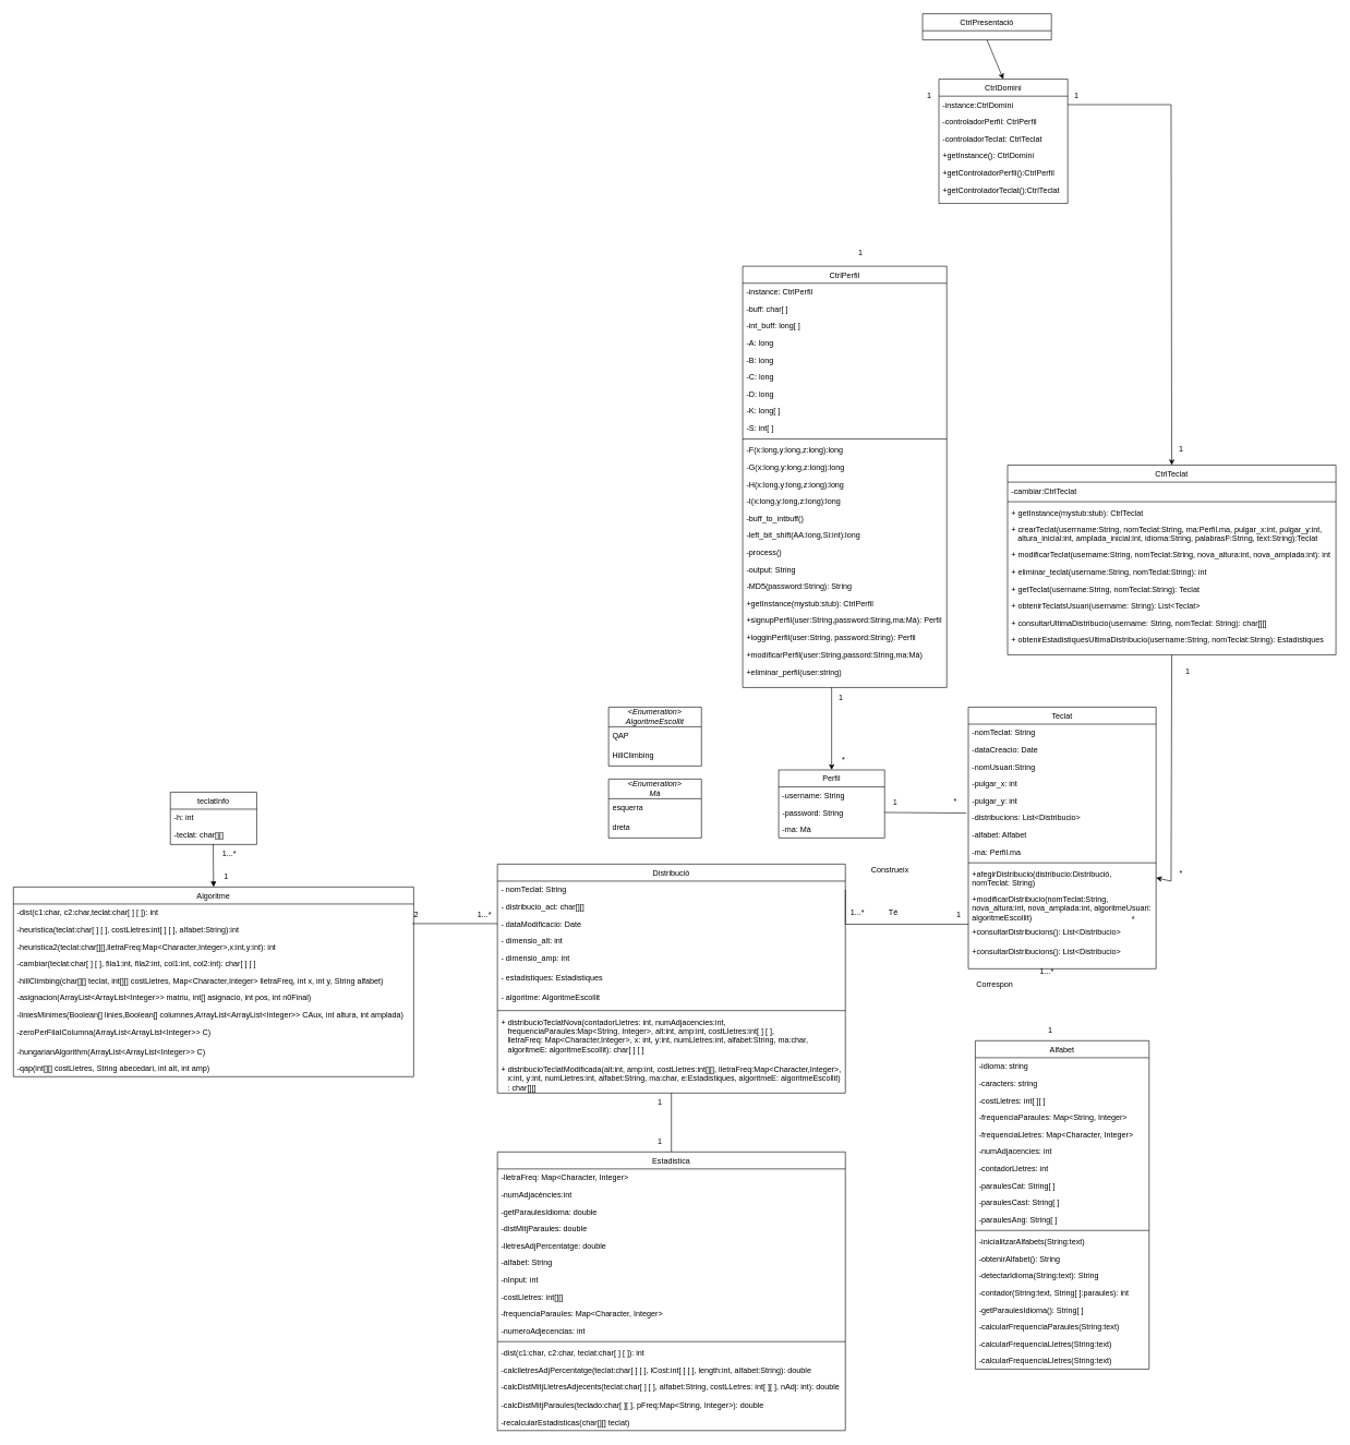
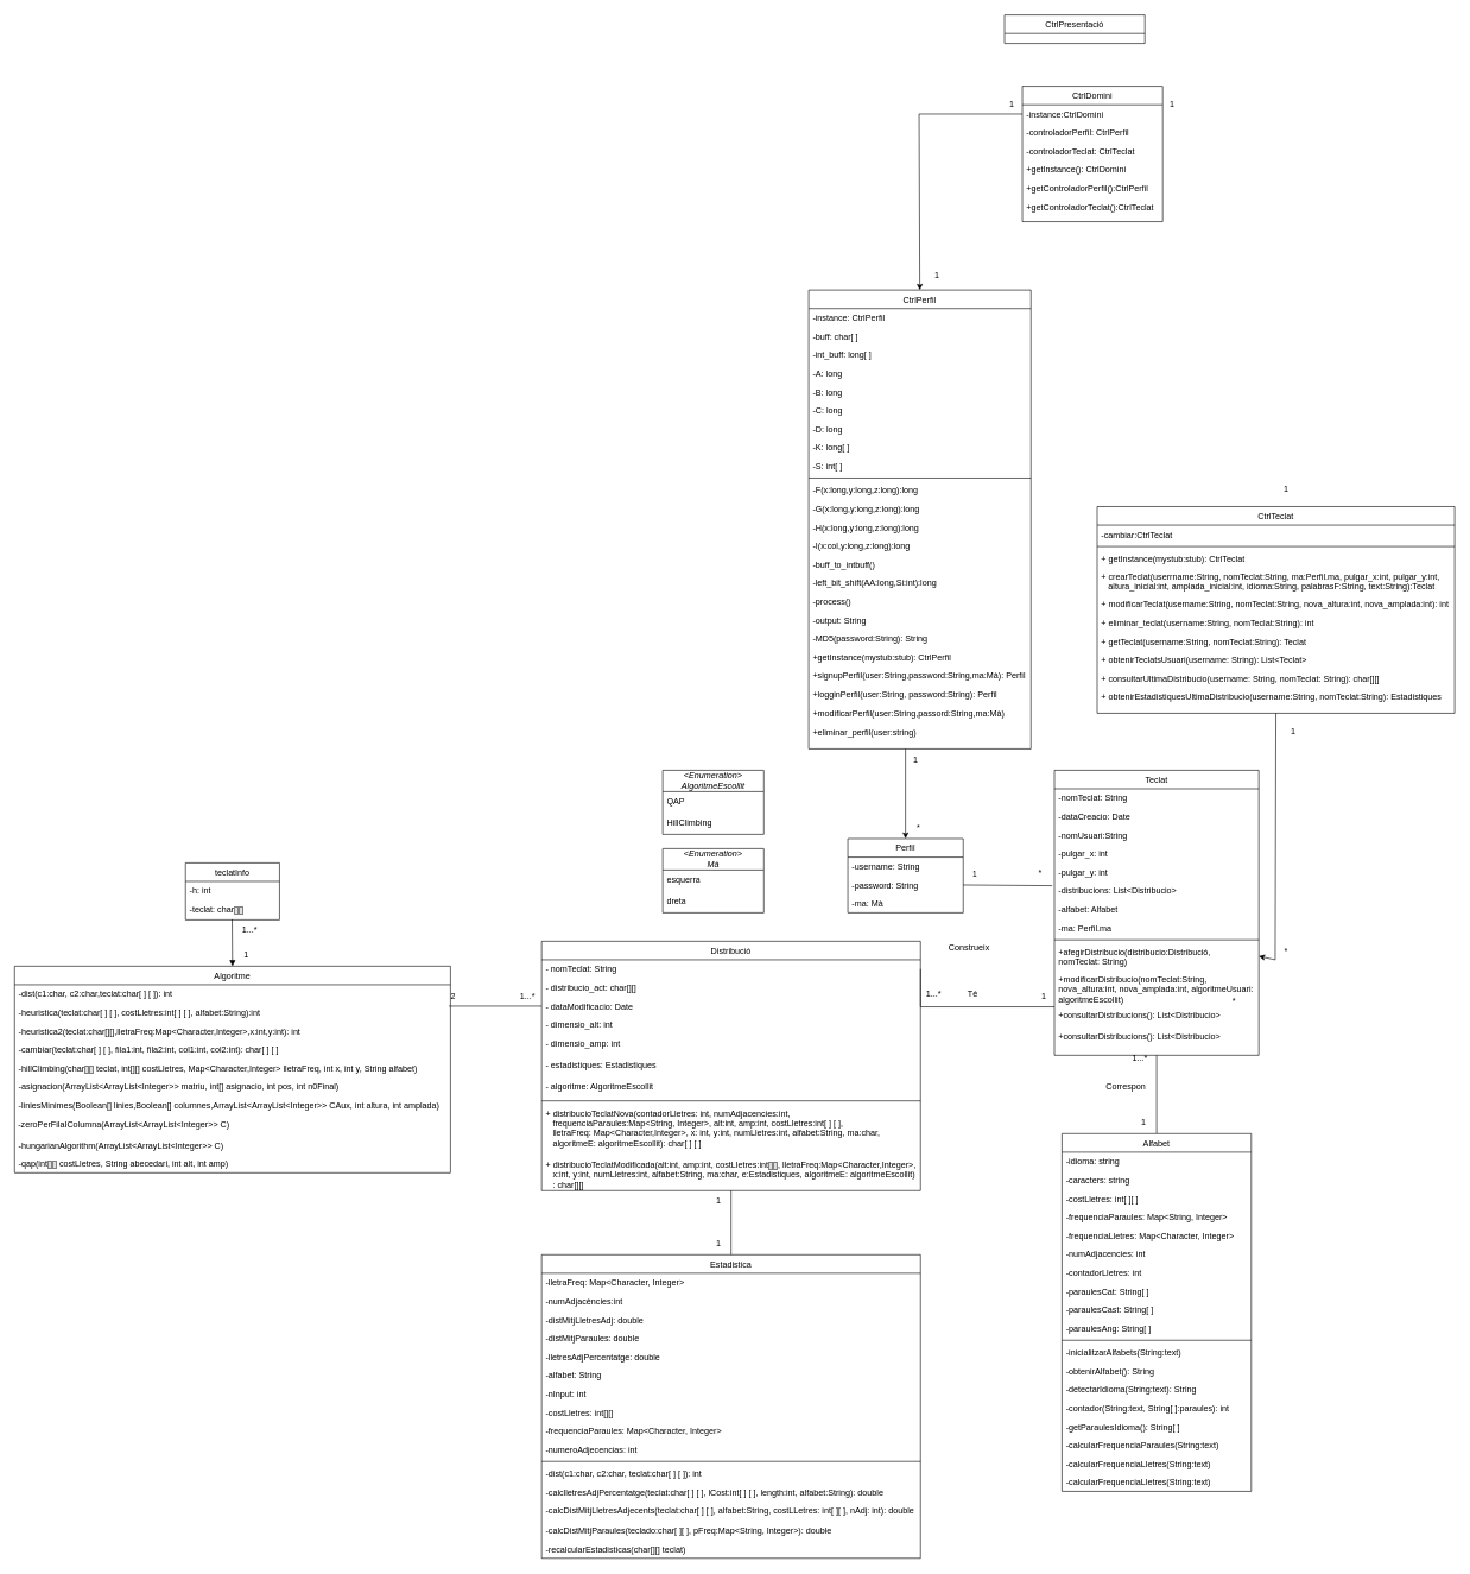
- <mxCell id="167" value="" style="endArrow=classic;html=1;rounded=0;exitX=0.5;exitY=1;exitDx=0;exitDy=0;entryX=0.5;entryY=0;entryDx=0;entryDy=0;" edge="1" parent="1" source="166" target="105"><mxGeometry width="50" height="50" relative="1" as="geometry"><mxPoint x="1210" y="90" as="sourcePoint" /><mxPoint x="1260" y="40" as="targetPoint" /></mxGeometry></mxCell>
+ <mxCell id="114" value="" style="endArrow=classic;html=1;rounded=0;exitX=0;exitY=0.5;exitDx=0;exitDy=0;entryX=0.5;entryY=0;entryDx=0;entryDy=0;" edge="1" parent="1" source="106" target="80"><mxGeometry width="50" height="50" relative="1" as="geometry"><mxPoint x="1410" y="1200" as="sourcePoint" /><mxPoint x="1460" y="1150" as="targetPoint" /><Array as="points"><mxPoint x="1290" y="159" /></Array></mxGeometry></mxCell>
- <mxCell id="128" value="" style="endArrow=classic;html=1;rounded=0;exitX=1;exitY=0.5;exitDx=0;exitDy=0;entryX=0.5;entryY=0;entryDx=0;entryDy=0;" edge="1" parent="1" source="106" target="117"><mxGeometry width="50" height="50" relative="1" as="geometry"><mxPoint x="1425" y="969" as="sourcePoint" /><mxPoint x="1300" y="1030" as="targetPoint" /><Array as="points"><mxPoint x="1790" y="159" /></Array></mxGeometry></mxCell>
- <mxCell id="94" value="-I(x:long,y:long,z:long):long" style="text;align=left;verticalAlign=top;spacingLeft=4;spacingRight=4;overflow=hidden;rotatable=0;points=[[0,0.5],[1,0.5]];portConstraint=eastwest;" vertex="1" parent="80"><mxGeometry y="346" width="312" height="26" as="geometry" /></mxCell>
+ <mxCell id="94" value="-I(x:col,y:long,z:long):long" style="text;align=left;verticalAlign=top;spacingLeft=4;spacingRight=4;overflow=hidden;rotatable=0;points=[[0,0.5],[1,0.5]];portConstraint=eastwest;" vertex="1" parent="80"><mxGeometry y="346" width="312" height="26" as="geometry" /></mxCell>
- <mxCell id="60" value="Correspon" style="text;html=1;align=center;verticalAlign=middle;resizable=0;points=[];autosize=1;strokeColor=none;fillColor=none;" vertex="1" parent="1"><mxGeometry x="1480" y="1490" width="80" height="30" as="geometry" /></mxCell>
+ <mxCell id="60" value="Correspon" style="text;html=1;align=center;verticalAlign=middle;resizable=0;points=[];autosize=1;strokeColor=none;fillColor=none;" vertex="1" parent="1"><mxGeometry x="1540" y="1510" width="80" height="30" as="geometry" /></mxCell>
+ <mxCell id="133" value="" style="endArrow=none;html=1;rounded=0;entryX=0.5;entryY=0;entryDx=0;entryDy=0;exitX=0.5;exitY=1;exitDx=0;exitDy=0;" edge="1" parent="1" source="8" target="136"><mxGeometry width="50" height="50" relative="1" as="geometry"><mxPoint x="1550" y="1530" as="sourcePoint" /><mxPoint x="1550.625" y="1614" as="targetPoint" /></mxGeometry></mxCell>
- <mxCell id="31" value="-getParaulesIdioma: double" style="text;align=left;verticalAlign=top;spacingLeft=4;spacingRight=4;overflow=hidden;rotatable=0;points=[[0,0.5],[1,0.5]];portConstraint=eastwest;" vertex="1" parent="28"><mxGeometry y="78" width="532" height="26" as="geometry" /></mxCell>
+ <mxCell id="31" value="-distMitjLletresAdj: double" style="text;align=left;verticalAlign=top;spacingLeft=4;spacingRight=4;overflow=hidden;rotatable=0;points=[[0,0.5],[1,0.5]];portConstraint=eastwest;" vertex="1" parent="28"><mxGeometry y="78" width="532" height="26" as="geometry" /></mxCell>
